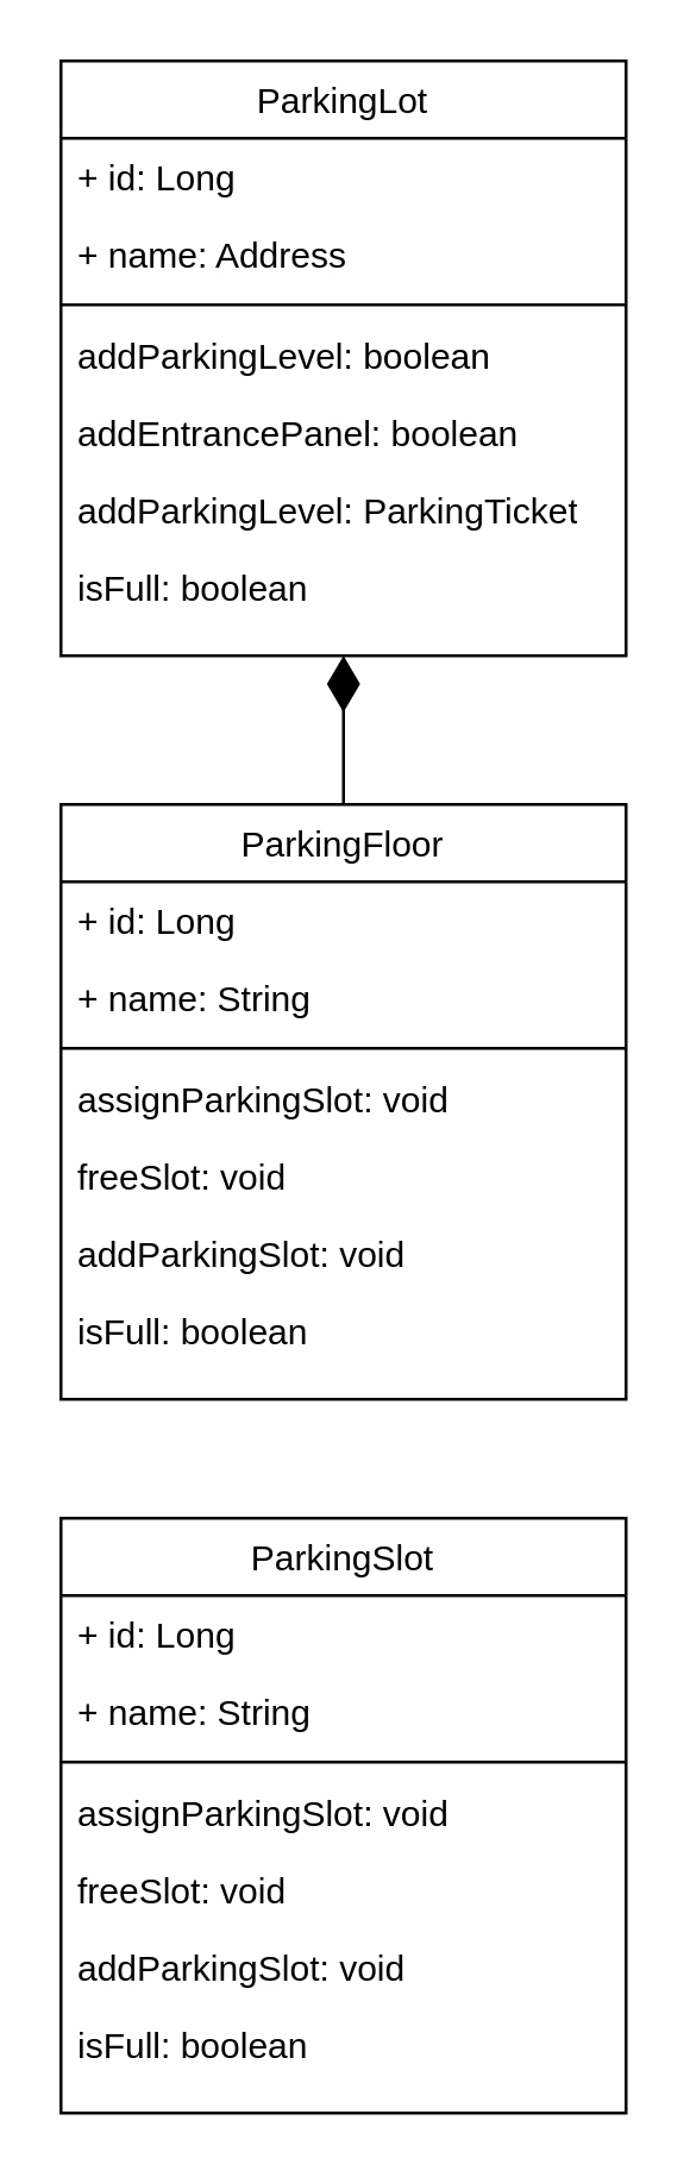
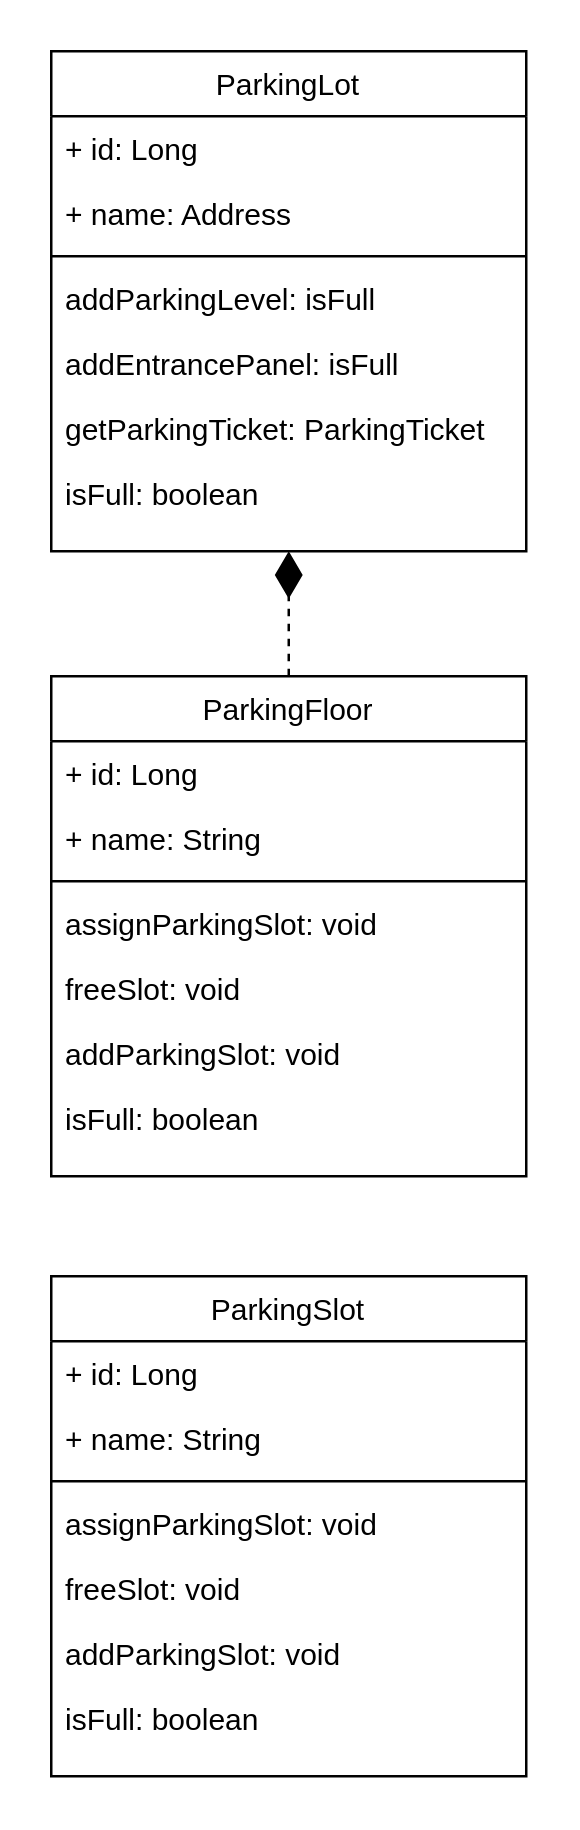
- <mxCell id="6" value="addParkingLevel: boolean" style="text;align=left;verticalAlign=top;spacingLeft=4;spacingRight=4;overflow=hidden;rotatable=0;points=[[0,0.5],[1,0.5]];portConstraint=eastwest;" parent="2" vertex="1"><mxGeometry y="86" width="190" height="26" as="geometry" /></mxCell>
+ <mxCell id="6" value="addParkingLevel: isFull" style="text;align=left;verticalAlign=top;spacingLeft=4;spacingRight=4;overflow=hidden;rotatable=0;points=[[0,0.5],[1,0.5]];portConstraint=eastwest;" parent="2" vertex="1"><mxGeometry y="86" width="190" height="26" as="geometry" /></mxCell>
- <mxCell id="7" value="addEntrancePanel: boolean" style="text;strokeColor=none;fillColor=none;align=left;verticalAlign=top;spacingLeft=4;spacingRight=4;overflow=hidden;rotatable=0;points=[[0,0.5],[1,0.5]];portConstraint=eastwest;whiteSpace=wrap;html=1;" parent="2" vertex="1"><mxGeometry y="112" width="190" height="26" as="geometry" /></mxCell>
+ <mxCell id="7" value="addEntrancePanel: isFull" style="text;strokeColor=none;fillColor=none;align=left;verticalAlign=top;spacingLeft=4;spacingRight=4;overflow=hidden;rotatable=0;points=[[0,0.5],[1,0.5]];portConstraint=eastwest;whiteSpace=wrap;html=1;" parent="2" vertex="1"><mxGeometry y="112" width="190" height="26" as="geometry" /></mxCell>
- <mxCell id="8" value="addParkingLevel: ParkingTicket" style="text;strokeColor=none;fillColor=none;align=left;verticalAlign=top;spacingLeft=4;spacingRight=4;overflow=hidden;rotatable=0;points=[[0,0.5],[1,0.5]];portConstraint=eastwest;whiteSpace=wrap;html=1;" parent="2" vertex="1"><mxGeometry y="138" width="190" height="26" as="geometry" /></mxCell>
+ <mxCell id="8" value="getParkingTicket: ParkingTicket" style="text;strokeColor=none;fillColor=none;align=left;verticalAlign=top;spacingLeft=4;spacingRight=4;overflow=hidden;rotatable=0;points=[[0,0.5],[1,0.5]];portConstraint=eastwest;whiteSpace=wrap;html=1;" parent="2" vertex="1"><mxGeometry y="138" width="190" height="26" as="geometry" /></mxCell>
- <mxCell id="18" value="" style="endArrow=diamondThin;endFill=1;endSize=16;html=1;rounded=0;exitX=0.5;exitY=0;exitDx=0;exitDy=0;entryX=0.5;entryY=1;entryDx=0;entryDy=0;" edge="1" parent="1" source="10" target="2"><mxGeometry width="160" relative="1" as="geometry"><mxPoint x="160" y="350" as="sourcePoint" /><mxPoint x="150" y="290" as="targetPoint" /><Array as="points" /></mxGeometry></mxCell>
+ <mxCell id="18" value="" style="endArrow=diamondThin;endFill=1;endSize=16;html=1;rounded=0;exitX=0.5;exitY=0;exitDx=0;exitDy=0;entryX=0.5;entryY=1;entryDx=0;entryDy=0;dashed=1;" edge="1" parent="1" source="10" target="2"><mxGeometry width="160" relative="1" as="geometry"><mxPoint x="160" y="350" as="sourcePoint" /><mxPoint x="150" y="290" as="targetPoint" /><Array as="points" /></mxGeometry></mxCell>
